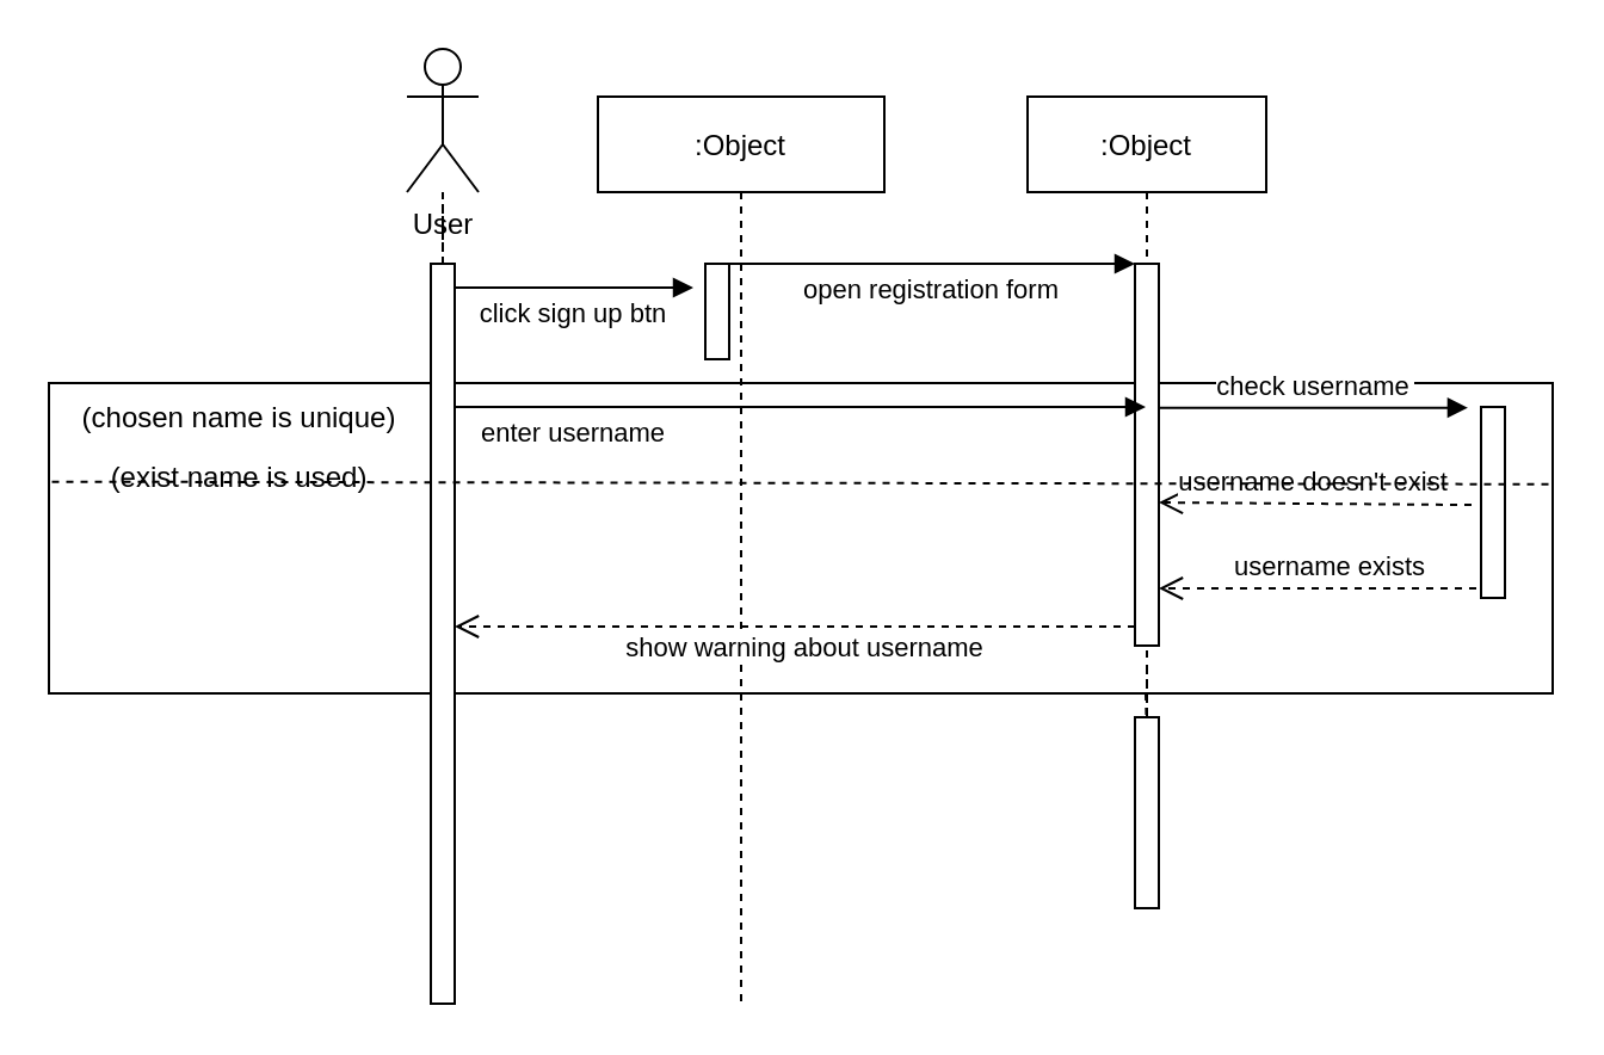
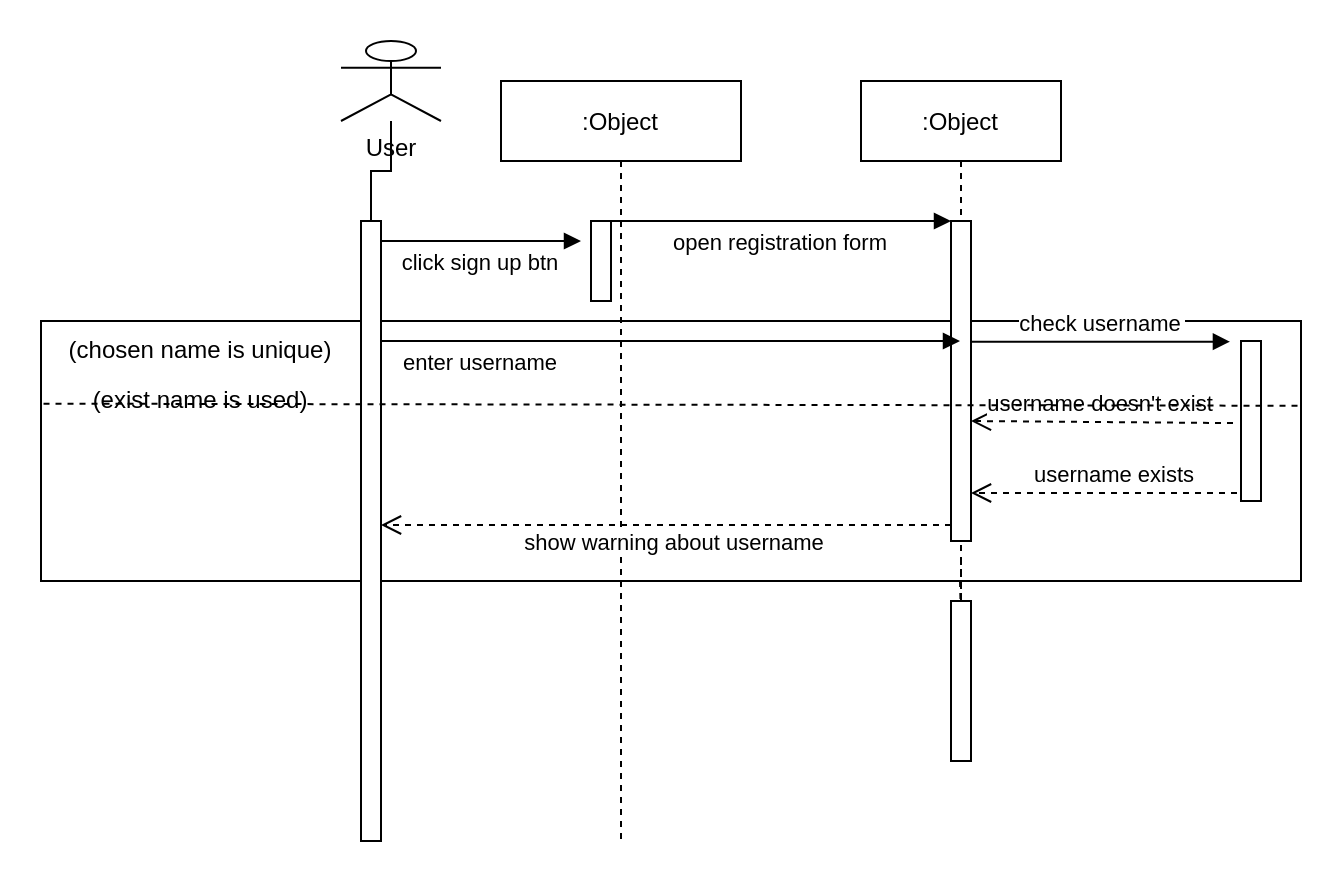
- <mxCell id="14" value="User" style="shape=umlActor;verticalLabelPosition=bottom;verticalAlign=top;html=1;outlineConnect=0;" vertex="1" parent="1"><mxGeometry x="170" y="20" width="30" height="60" as="geometry" /></mxCell>
+ <mxCell id="14" value="User" style="shape=umlActor;verticalLabelPosition=bottom;verticalAlign=top;html=1;outlineConnect=0;" vertex="1" parent="1"><mxGeometry x="170" y="20" width="50" height="40" as="geometry" /></mxCell>
